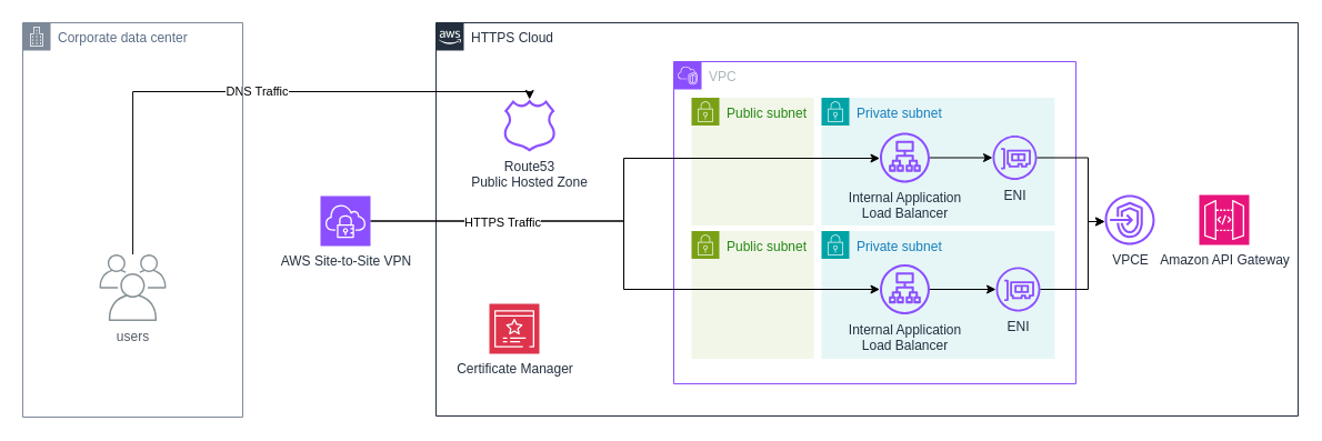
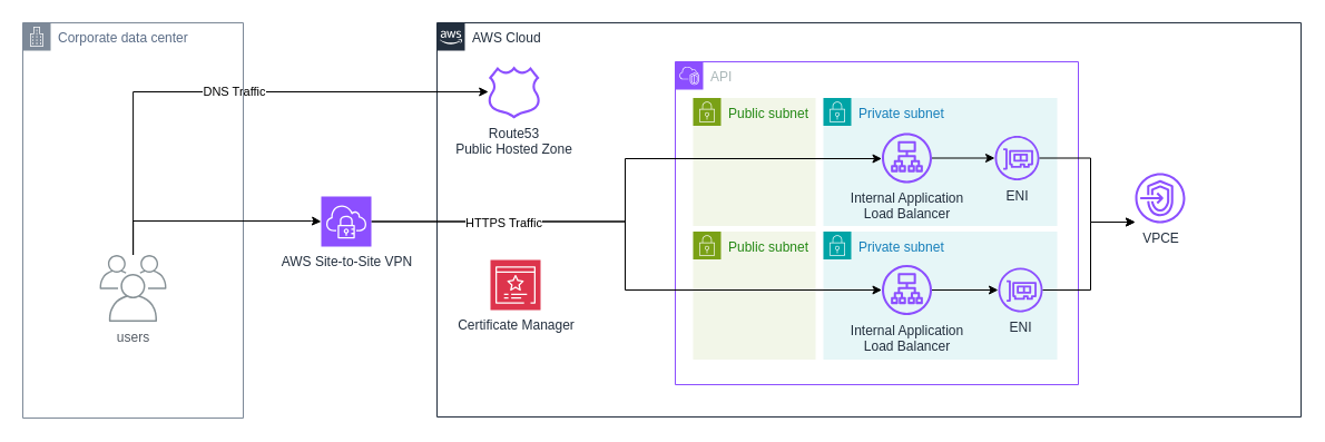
- <mxCell id="2" value="HTTPS Cloud" style="points=[[0,0],[0.25,0],[0.5,0],[0.75,0],[1,0],[1,0.25],[1,0.5],[1,0.75],[1,1],[0.75,1],[0.5,1],[0.25,1],[0,1],[0,0.75],[0,0.5],[0,0.25]];outlineConnect=0;gradientColor=none;html=1;whiteSpace=wrap;fontSize=12;fontStyle=0;container=1;pointerEvents=0;collapsible=0;recursiveResize=0;shape=mxgraph.aws4.group;grIcon=mxgraph.aws4.group_aws_cloud_alt;strokeColor=#232F3E;fillColor=none;verticalAlign=top;align=left;spacingLeft=30;fontColor=#232F3E;dashed=0;" parent="1" vertex="1"><mxGeometry y="20" width="776" height="354" as="geometry" x="392" /></mxCell>
+ <mxCell id="2" value="AWS Cloud" style="points=[[0,0],[0.25,0],[0.5,0],[0.75,0],[1,0],[1,0.25],[1,0.5],[1,0.75],[1,1],[0.75,1],[0.5,1],[0.25,1],[0,1],[0,0.75],[0,0.5],[0,0.25]];outlineConnect=0;gradientColor=none;html=1;whiteSpace=wrap;fontSize=12;fontStyle=0;container=1;pointerEvents=0;collapsible=0;recursiveResize=0;shape=mxgraph.aws4.group;grIcon=mxgraph.aws4.group_aws_cloud_alt;strokeColor=#232F3E;fillColor=none;verticalAlign=top;align=left;spacingLeft=30;fontColor=#232F3E;dashed=0;" parent="1" vertex="1"><mxGeometry y="20" width="776" height="354" as="geometry" x="392" /></mxCell>
- <mxCell id="5" value="VPC" style="points=[[0,0],[0.25,0],[0.5,0],[0.75,0],[1,0],[1,0.25],[1,0.5],[1,0.75],[1,1],[0.75,1],[0.5,1],[0.25,1],[0,1],[0,0.75],[0,0.5],[0,0.25]];outlineConnect=0;gradientColor=none;html=1;whiteSpace=wrap;fontSize=12;fontStyle=0;container=1;pointerEvents=0;collapsible=0;recursiveResize=0;shape=mxgraph.aws4.group;grIcon=mxgraph.aws4.group_vpc2;strokeColor=#8C4FFF;fillColor=none;verticalAlign=top;align=left;spacingLeft=30;fontColor=#AAB7B8;dashed=0;" parent="2" vertex="1"><mxGeometry x="214" y="35" width="362" height="290" as="geometry" /></mxCell>
+ <mxCell id="5" value="API" style="points=[[0,0],[0.25,0],[0.5,0],[0.75,0],[1,0],[1,0.25],[1,0.5],[1,0.75],[1,1],[0.75,1],[0.5,1],[0.25,1],[0,1],[0,0.75],[0,0.5],[0,0.25]];outlineConnect=0;gradientColor=none;html=1;whiteSpace=wrap;fontSize=12;fontStyle=0;container=1;pointerEvents=0;collapsible=0;recursiveResize=0;shape=mxgraph.aws4.group;grIcon=mxgraph.aws4.group_vpc2;strokeColor=#8C4FFF;fillColor=none;verticalAlign=top;align=left;spacingLeft=30;fontColor=#AAB7B8;dashed=0;" parent="2" vertex="1"><mxGeometry x="214" y="35" width="362" height="290" as="geometry" /></mxCell>
- <mxCell id="16" value="Route53&lt;br&gt;Public Hosted Zone" style="sketch=0;outlineConnect=0;fontColor=#232F3E;gradientColor=none;fillColor=#8C4FFF;strokeColor=none;dashed=0;verticalLabelPosition=bottom;verticalAlign=top;align=center;html=1;fontSize=12;fontStyle=0;aspect=fixed;pointerEvents=1;shape=mxgraph.aws4.hosted_zone;" parent="2" vertex="1"><mxGeometry x="60.39" y="69" width="47.61" height="47" as="geometry" /></mxCell>
+ <mxCell id="16" value="Route53&lt;br&gt;Public Hosted Zone" style="sketch=0;outlineConnect=0;fontColor=#232F3E;gradientColor=none;fillColor=#8C4FFF;strokeColor=none;dashed=0;verticalLabelPosition=bottom;verticalAlign=top;align=center;html=1;fontSize=12;fontStyle=0;aspect=fixed;pointerEvents=1;shape=mxgraph.aws4.hosted_zone;" parent="2" vertex="1"><mxGeometry x="45.39" y="39" width="47.61" height="47" as="geometry" /></mxCell>
- <mxCell id="4" value="VPCE" style="sketch=0;outlineConnect=0;fontColor=#232F3E;gradientColor=none;fillColor=#8C4FFF;strokeColor=none;dashed=0;verticalLabelPosition=bottom;verticalAlign=top;align=center;html=1;fontSize=12;fontStyle=0;aspect=fixed;pointerEvents=1;shape=mxgraph.aws4.endpoints;" parent="2" vertex="1"><mxGeometry x="602" y="155" width="45" height="45" as="geometry" /></mxCell>
+ <mxCell id="4" value="VPCE" style="sketch=0;outlineConnect=0;fontColor=#232F3E;gradientColor=none;fillColor=#8C4FFF;strokeColor=none;dashed=0;verticalLabelPosition=bottom;verticalAlign=top;align=center;html=1;fontSize=12;fontStyle=0;aspect=fixed;pointerEvents=1;shape=mxgraph.aws4.endpoints;" parent="2" vertex="1"><mxGeometry x="627" y="135" width="45" height="45" as="geometry" /></mxCell>
- <mxCell id="3" value="Amazon API Gateway" style="sketch=0;points=[[0,0,0],[0.25,0,0],[0.5,0,0],[0.75,0,0],[1,0,0],[0,1,0],[0.25,1,0],[0.5,1,0],[0.75,1,0],[1,1,0],[0,0.25,0],[0,0.5,0],[0,0.75,0],[1,0.25,0],[1,0.5,0],[1,0.75,0]];outlineConnect=0;fontColor=#232F3E;fillColor=#E7157B;strokeColor=#ffffff;dashed=0;verticalLabelPosition=bottom;verticalAlign=top;align=center;html=1;fontSize=12;fontStyle=0;aspect=fixed;shape=mxgraph.aws4.resourceIcon;resIcon=mxgraph.aws4.api_gateway;" parent="2" vertex="1"><mxGeometry x="687" y="155" width="45" height="45" as="geometry" /></mxCell>
+ <mxCell id="28" style="edgeStyle=orthogonalEdgeStyle;rounded=0;orthogonalLoop=1;jettySize=auto;html=1;entryX=0;entryY=0.5;entryDx=0;entryDy=0;entryPerimeter=0;" parent="1" source="23" target="27" edge="1"><mxGeometry relative="1" as="geometry"><Array as="points"><mxPoint x="279" y="198" /><mxPoint x="288" y="199" /></Array></mxGeometry></mxCell>
- <mxCell id="19" value="Certificate Manager" style="sketch=0;points=[[0,0,0],[0.25,0,0],[0.5,0,0],[0.75,0,0],[1,0,0],[0,1,0],[0.25,1,0],[0.5,1,0],[0.75,1,0],[1,1,0],[0,0.25,0],[0,0.5,0],[0,0.75,0],[1,0.25,0],[1,0.5,0],[1,0.75,0]];outlineConnect=0;fontColor=#232F3E;fillColor=#DD344C;strokeColor=#ffffff;dashed=0;verticalLabelPosition=bottom;verticalAlign=top;align=center;html=1;fontSize=12;fontStyle=0;aspect=fixed;shape=mxgraph.aws4.resourceIcon;resIcon=mxgraph.aws4.certificate_manager_3;" parent="2" vertex="1"><mxGeometry x="48" y="253" width="45" height="45" as="geometry" /></mxCell>
+ <mxCell id="19" value="Certificate Manager" style="sketch=0;points=[[0,0,0],[0.25,0,0],[0.5,0,0],[0.75,0,0],[1,0,0],[0,1,0],[0.25,1,0],[0.5,1,0],[0.75,1,0],[1,1,0],[0,0.25,0],[0,0.5,0],[0,0.75,0],[1,0.25,0],[1,0.5,0],[1,0.75,0]];outlineConnect=0;fontColor=#232F3E;fillColor=#DD344C;strokeColor=#ffffff;dashed=0;verticalLabelPosition=bottom;verticalAlign=top;align=center;html=1;fontSize=12;fontStyle=0;aspect=fixed;shape=mxgraph.aws4.resourceIcon;resIcon=mxgraph.aws4.certificate_manager_3;" parent="2" vertex="1"><mxGeometry x="48" y="213" width="45" height="45" as="geometry" /></mxCell>
